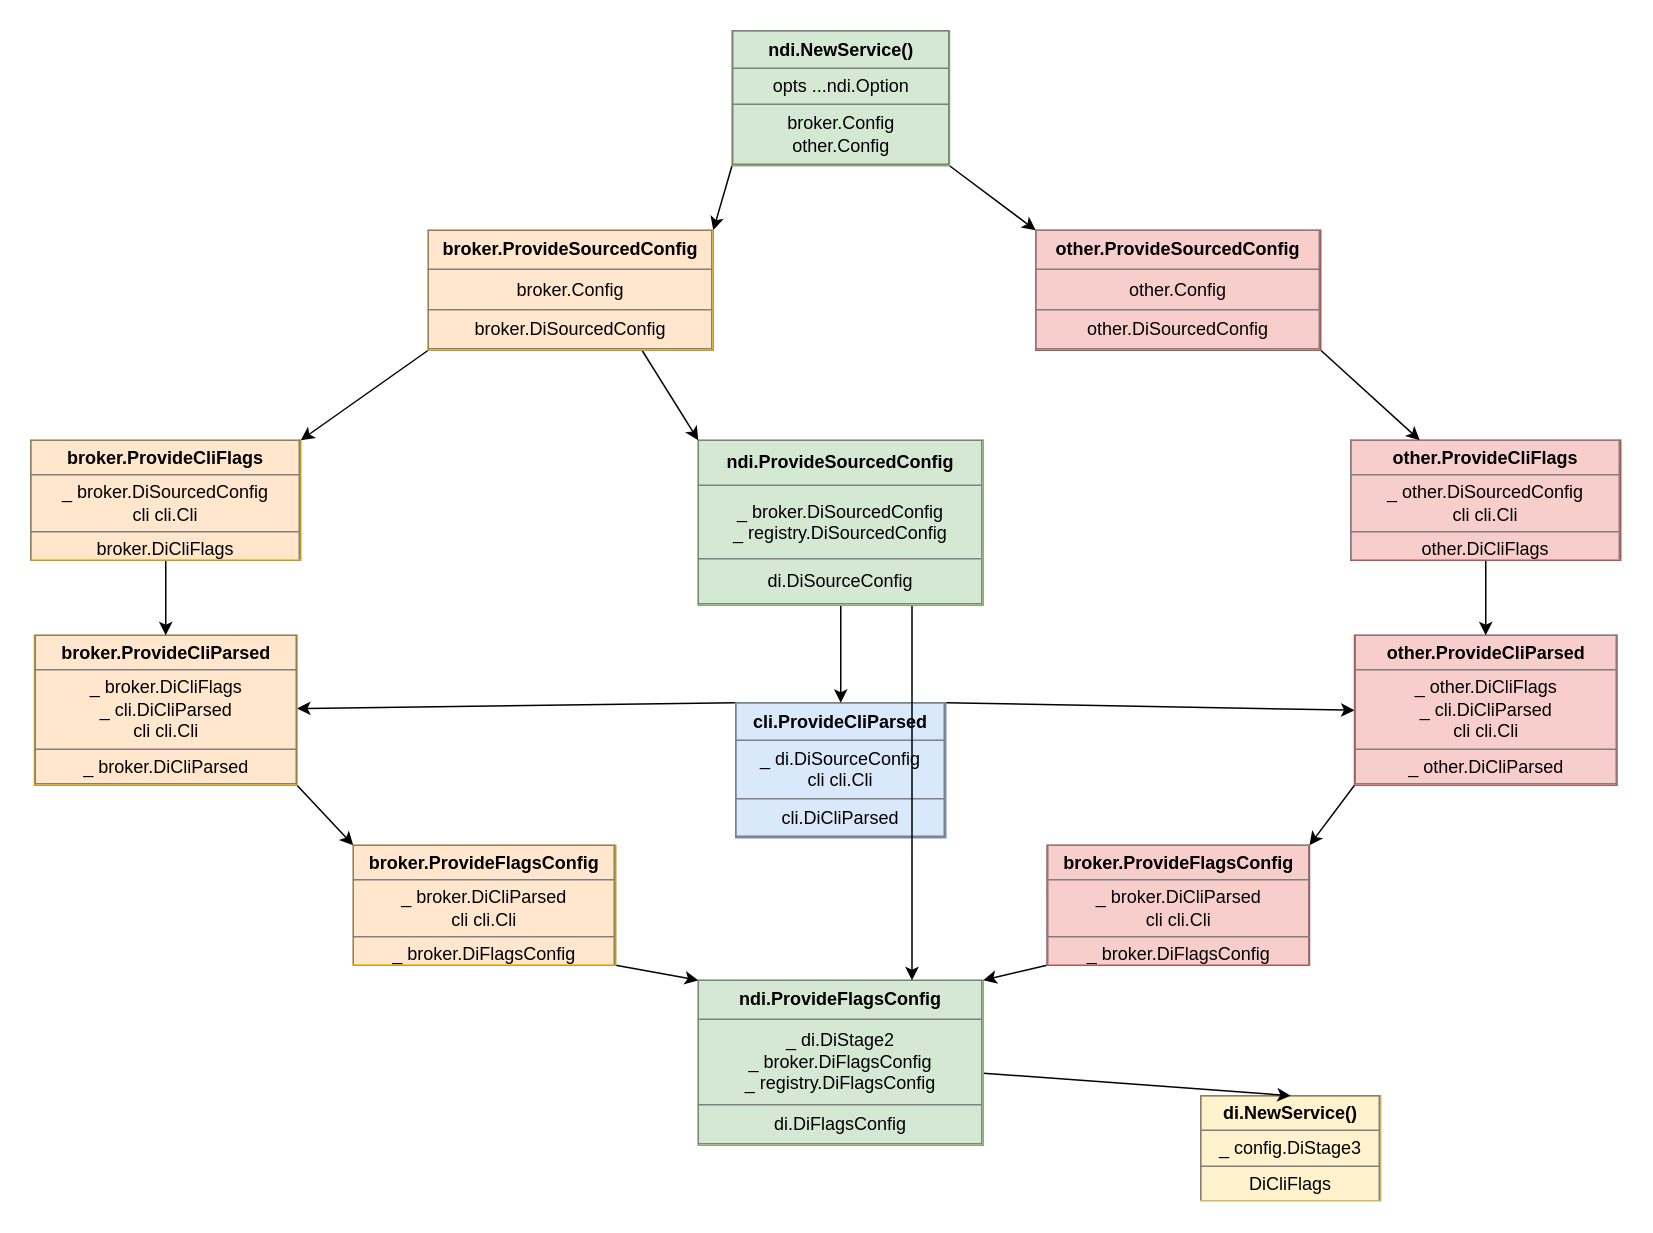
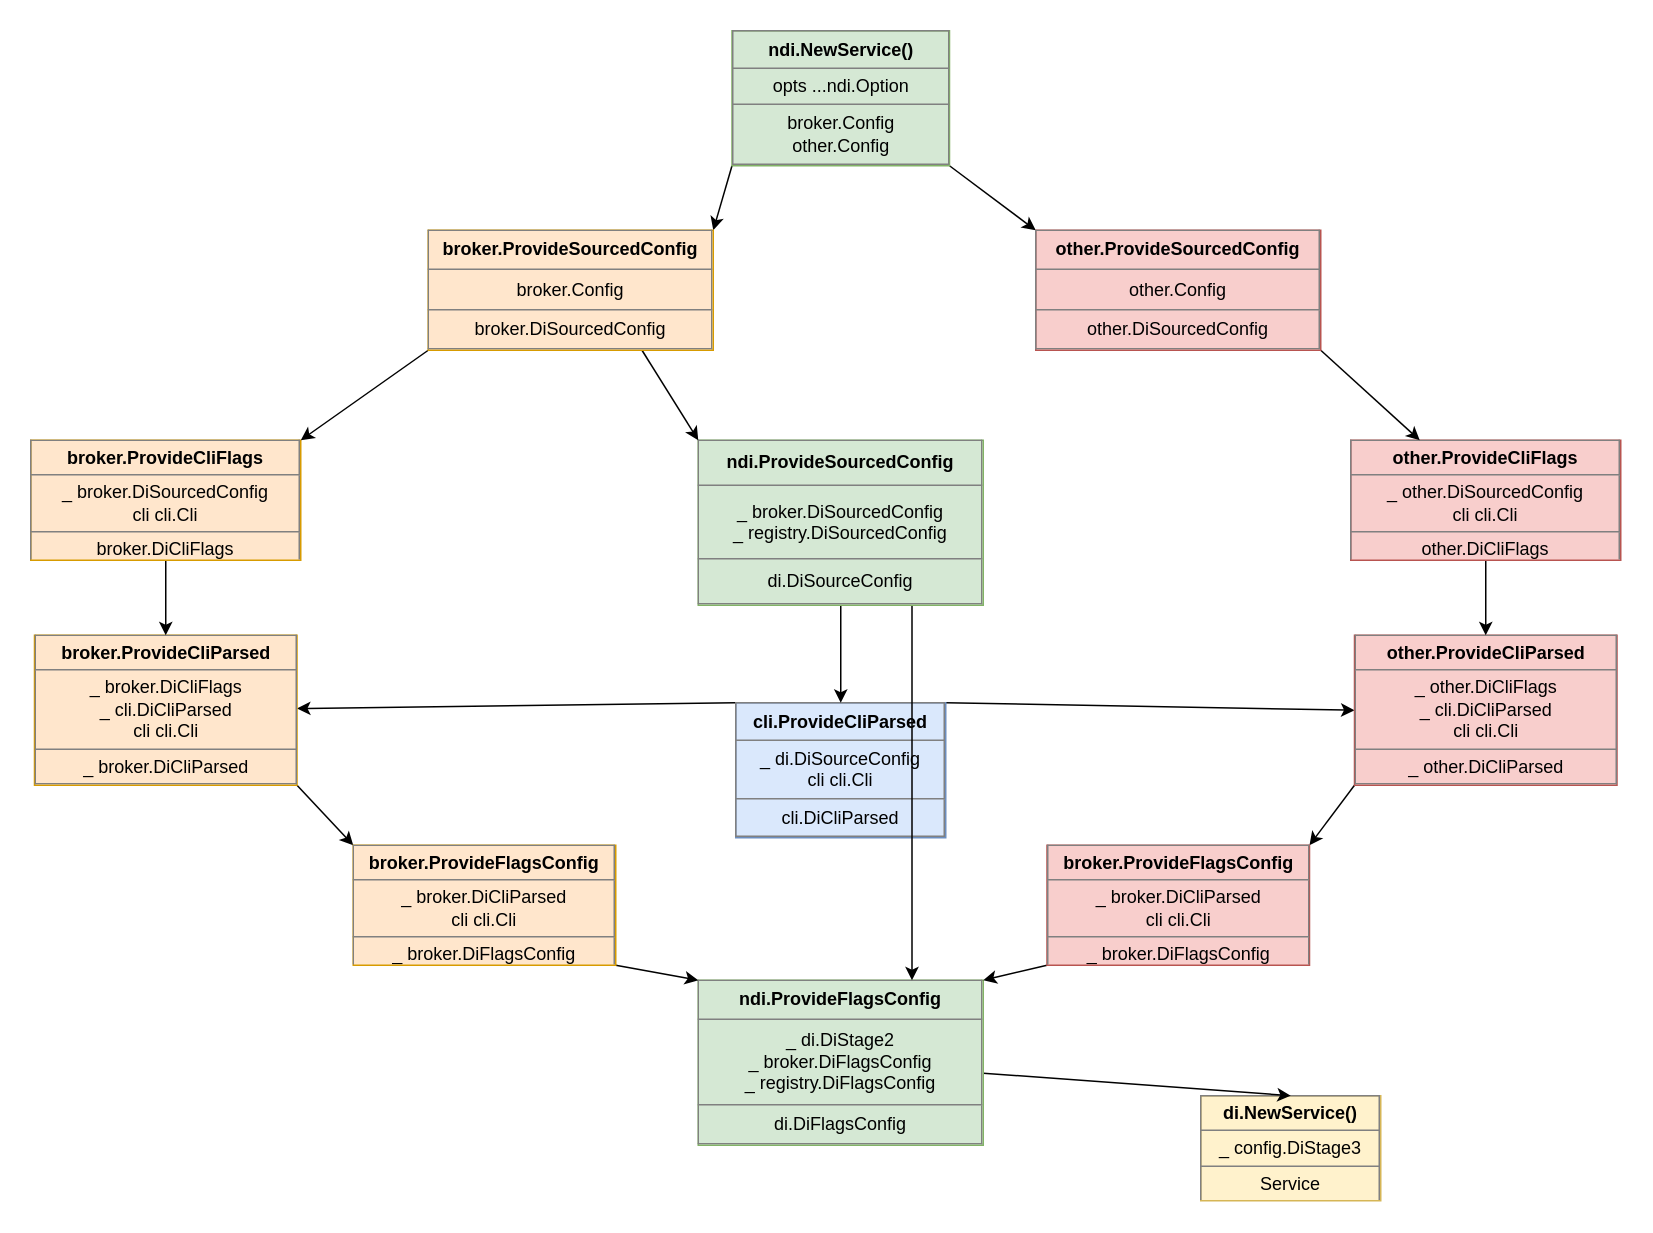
- <mxCell id="2" value="&lt;table border=&quot;1&quot; width=&quot;100%&quot; height=&quot;100%&quot; cellpadding=&quot;4&quot; style=&quot;width:100%;height:100%;border-collapse:collapse;&quot;&gt;&lt;tbody&gt;&lt;tr&gt;&lt;th align=&quot;center&quot;&gt;&lt;b&gt;di.NewService()&lt;/b&gt;&lt;/th&gt;&lt;/tr&gt;&lt;tr&gt;&lt;td align=&quot;center&quot;&gt;_ config.DiStage3&lt;br&gt;&lt;/td&gt;&lt;/tr&gt;&lt;tr&gt;&lt;td align=&quot;center&quot;&gt;DiCliFlags&lt;br&gt;&lt;/td&gt;&lt;/tr&gt;&lt;/tbody&gt;&lt;/table&gt;" style="text;html=1;strokeColor=#d6b656;fillColor=#fff2cc;overflow=fill;" parent="1" vertex="1"><mxGeometry x="800" y="730" width="120" height="70" as="geometry" /></mxCell>
+ <mxCell id="2" value="&lt;table border=&quot;1&quot; width=&quot;100%&quot; height=&quot;100%&quot; cellpadding=&quot;4&quot; style=&quot;width:100%;height:100%;border-collapse:collapse;&quot;&gt;&lt;tbody&gt;&lt;tr&gt;&lt;th align=&quot;center&quot;&gt;&lt;b&gt;di.NewService()&lt;/b&gt;&lt;/th&gt;&lt;/tr&gt;&lt;tr&gt;&lt;td align=&quot;center&quot;&gt;_ config.DiStage3&lt;br&gt;&lt;/td&gt;&lt;/tr&gt;&lt;tr&gt;&lt;td align=&quot;center&quot;&gt;Service&lt;br&gt;&lt;/td&gt;&lt;/tr&gt;&lt;/tbody&gt;&lt;/table&gt;" style="text;html=1;strokeColor=#d6b656;fillColor=#fff2cc;overflow=fill;" parent="1" vertex="1"><mxGeometry x="800" y="730" width="120" height="70" as="geometry" /></mxCell>
